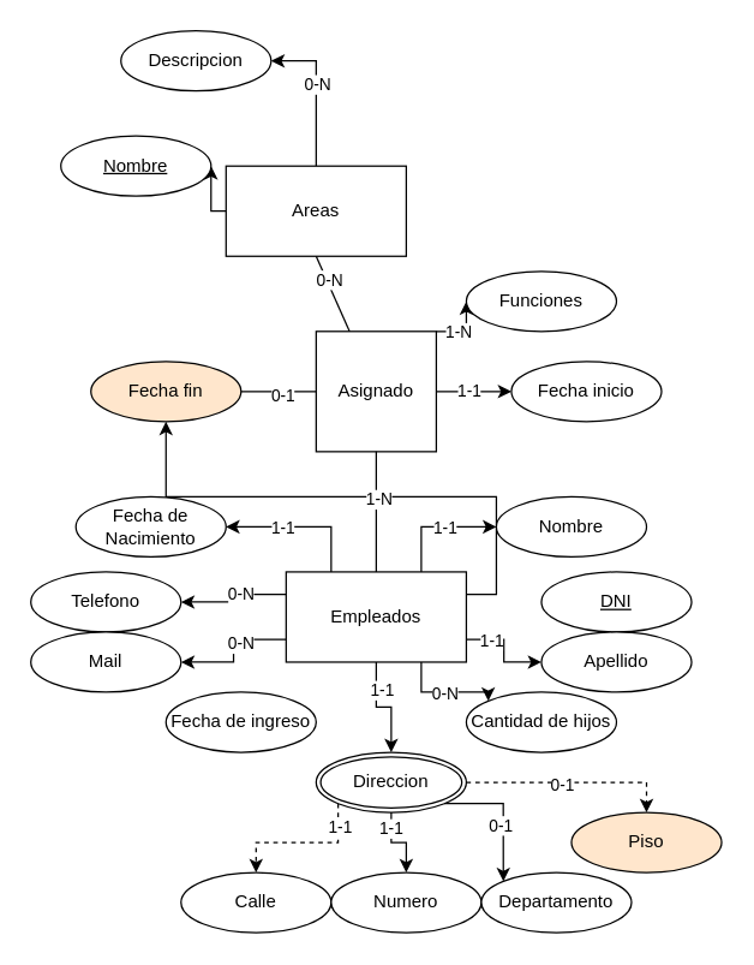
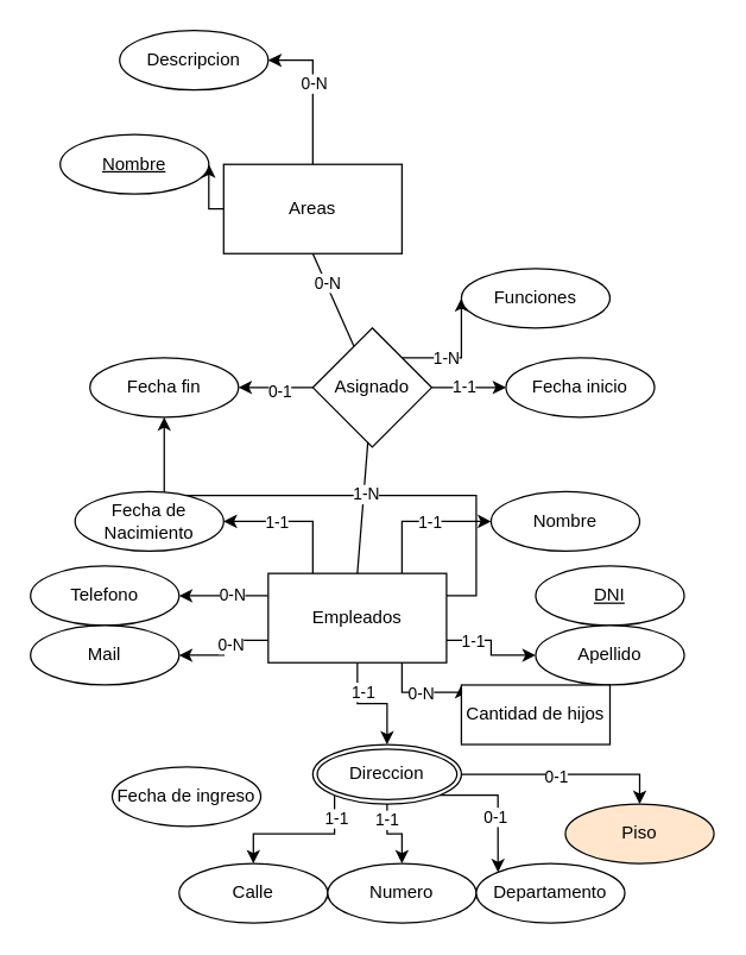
- <mxCell id="58" value="Fecha fin" style="ellipse;whiteSpace=wrap;html=1;align=center;fillColor=#ffe6cc;" vertex="1" parent="1"><mxGeometry x="60" y="240" width="100" height="40" as="geometry" /></mxCell>
+ <mxCell id="58" value="Fecha fin" style="ellipse;whiteSpace=wrap;html=1;align=center;" vertex="1" parent="1"><mxGeometry x="60" y="240" width="100" height="40" as="geometry" /></mxCell>
- <mxCell id="26" style="edgeStyle=orthogonalEdgeStyle;rounded=0;orthogonalLoop=1;jettySize=auto;html=1;exitX=0;exitY=0.5;exitDx=0;exitDy=0;entryX=1;entryY=0.5;entryDx=0;entryDy=0;endArrow=none;" edge="1" parent="1" source="28" target="58"><mxGeometry relative="1" as="geometry" /></mxCell>
+ <mxCell id="26" style="edgeStyle=orthogonalEdgeStyle;rounded=0;orthogonalLoop=1;jettySize=auto;html=1;exitX=0;exitY=0.5;exitDx=0;exitDy=0;entryX=1;entryY=0.5;entryDx=0;entryDy=0;" edge="1" parent="1" source="28" target="58"><mxGeometry relative="1" as="geometry" /></mxCell>
- <mxCell id="28" value="Asignado" style="whiteSpace=wrap;html=1;rounded=0;" vertex="1" parent="1"><mxGeometry x="210" y="220" width="80" height="80" as="geometry" /></mxCell>
+ <mxCell id="28" value="Asignado" style="rhombus;whiteSpace=wrap;html=1;" vertex="1" parent="1"><mxGeometry x="210" y="220" width="80" height="80" as="geometry" /></mxCell>
- <mxCell id="21" value="Empleados" style="rounded=0;whiteSpace=wrap;html=1;" vertex="1" parent="1"><mxGeometry x="190" y="380" width="120" height="60" as="geometry" /></mxCell>
+ <mxCell id="21" value="Empleados" style="rounded=0;whiteSpace=wrap;html=1;" vertex="1" parent="1"><mxGeometry x="180" y="385" width="120" height="60" as="geometry" /></mxCell>
- <mxCell id="41" value="Fecha de ingreso" style="ellipse;whiteSpace=wrap;html=1;align=center;" vertex="1" parent="1"><mxGeometry x="110" y="460" width="100" height="40" as="geometry" /></mxCell>
+ <mxCell id="41" value="Fecha de ingreso" style="ellipse;whiteSpace=wrap;html=1;align=center;" vertex="1" parent="1"><mxGeometry x="75" y="515" width="100" height="40" as="geometry" /></mxCell>
- <mxCell id="42" value="Cantidad de hijos" style="ellipse;whiteSpace=wrap;html=1;align=center;" vertex="1" parent="1"><mxGeometry x="310" y="460" width="100" height="40" as="geometry" /></mxCell>
+ <mxCell id="42" value="Cantidad de hijos" style="whiteSpace=wrap;html=1;align=center;rounded=0;" vertex="1" parent="1"><mxGeometry x="310" y="460" width="100" height="40" as="geometry" /></mxCell>
- <mxCell id="49" style="edgeStyle=orthogonalEdgeStyle;rounded=0;orthogonalLoop=1;jettySize=auto;html=1;exitX=1;exitY=0.5;exitDx=0;exitDy=0;entryX=0.5;entryY=0;entryDx=0;entryDy=0;dashed=1;" edge="1" parent="1" source="51" target="55"><mxGeometry relative="1" as="geometry" /></mxCell>
+ <mxCell id="49" style="edgeStyle=orthogonalEdgeStyle;rounded=0;orthogonalLoop=1;jettySize=auto;html=1;exitX=1;exitY=0.5;exitDx=0;exitDy=0;entryX=0.5;entryY=0;entryDx=0;entryDy=0;" edge="1" parent="1" source="51" target="55"><mxGeometry relative="1" as="geometry" /></mxCell>
- <mxCell id="43" style="edgeStyle=orthogonalEdgeStyle;rounded=0;orthogonalLoop=1;jettySize=auto;html=1;exitX=0;exitY=1;exitDx=0;exitDy=0;entryX=0.5;entryY=0;entryDx=0;entryDy=0;dashed=1;" edge="1" parent="1" source="51" target="52"><mxGeometry relative="1" as="geometry" /></mxCell>
+ <mxCell id="43" style="edgeStyle=orthogonalEdgeStyle;rounded=0;orthogonalLoop=1;jettySize=auto;html=1;exitX=0;exitY=1;exitDx=0;exitDy=0;entryX=0.5;entryY=0;entryDx=0;entryDy=0;" edge="1" parent="1" source="51" target="52"><mxGeometry relative="1" as="geometry" /></mxCell>
